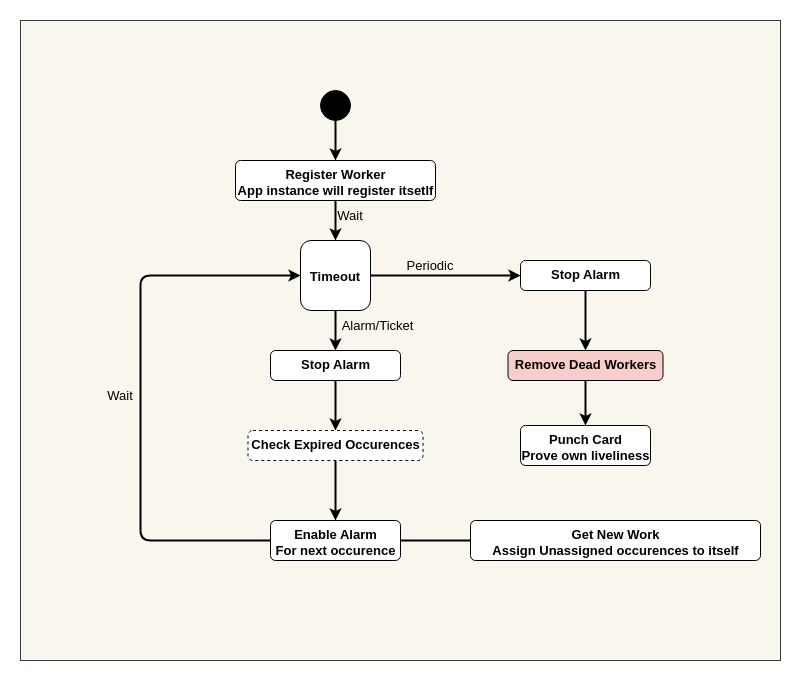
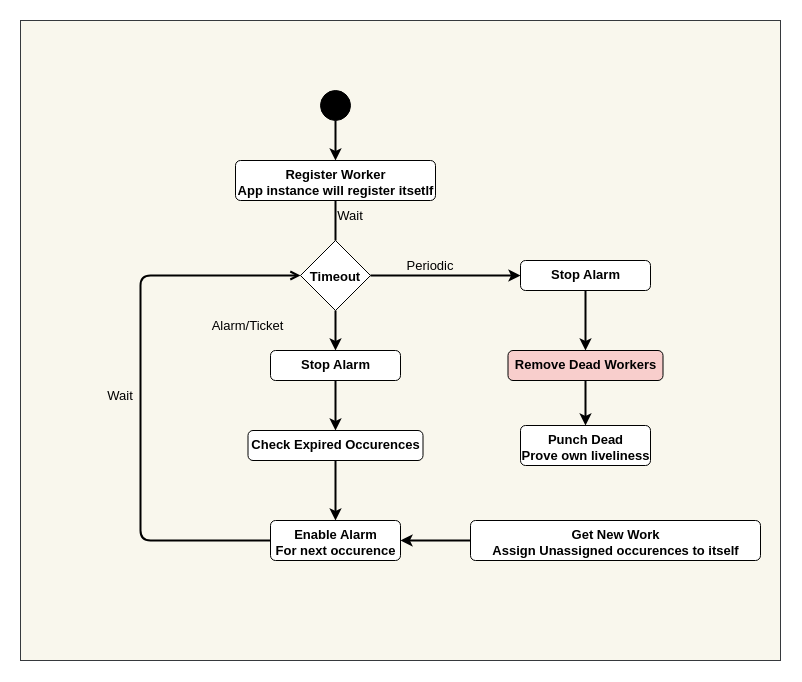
- <mxCell id="5" style="edgeStyle=orthogonalEdgeStyle;html=1;entryX=0.5;entryY=0;entryDx=0;entryDy=0;strokeColor=#000000;strokeWidth=2;fontSize=13;" edge="1" parent="1" source="6" target="9"><mxGeometry relative="1" as="geometry" /></mxCell>
+ <mxCell id="5" style="edgeStyle=orthogonalEdgeStyle;html=1;entryX=0.5;entryY=0;entryDx=0;entryDy=0;strokeColor=#000000;strokeWidth=2;fontSize=13;endArrow=none;" edge="1" parent="1" source="6" target="9"><mxGeometry relative="1" as="geometry" /></mxCell>
- <mxCell id="21" style="edgeStyle=orthogonalEdgeStyle;html=1;entryX=0;entryY=0.5;entryDx=0;entryDy=0;strokeColor=#000000;strokeWidth=2;fontColor=#000000;fontSize=13;" edge="1" parent="1" source="22" target="9"><mxGeometry relative="1" as="geometry"><Array as="points"><mxPoint x="140" y="540" /><mxPoint x="140" y="275" /></Array></mxGeometry></mxCell>
+ <mxCell id="21" style="edgeStyle=orthogonalEdgeStyle;html=1;entryX=0;entryY=0.5;entryDx=0;entryDy=0;strokeColor=#000000;strokeWidth=2;fontColor=#000000;fontSize=13;endArrow=open;" edge="1" parent="1" source="22" target="9"><mxGeometry relative="1" as="geometry"><Array as="points"><mxPoint x="140" y="540" /><mxPoint x="140" y="275" /></Array></mxGeometry></mxCell>
- <mxCell id="9" value="Timeout" style="strokeColor=#000000;fillColor=#FFFFFF;fontColor=#000000;fontStyle=1;fontSize=13;rounded=1;" vertex="1" parent="1"><mxGeometry x="300" y="240" width="70" height="70" as="geometry" /></mxCell>
+ <mxCell id="9" value="Timeout" style="rhombus;strokeColor=#000000;fillColor=#FFFFFF;fontColor=#000000;fontStyle=1;fontSize=13;" vertex="1" parent="1"><mxGeometry x="300" y="240" width="70" height="70" as="geometry" /></mxCell>
- <mxCell id="26" value="Alarm/Ticket" style="text;html=1;strokeColor=none;fillColor=none;align=center;verticalAlign=middle;whiteSpace=wrap;rounded=0;fontColor=#000000;fontSize=13;" vertex="1" parent="1"><mxGeometry x="340" y="310" width="75" height="30" as="geometry" /></mxCell>
+ <mxCell id="26" value="Alarm/Ticket" style="text;html=1;strokeColor=none;fillColor=none;align=center;verticalAlign=middle;whiteSpace=wrap;rounded=0;fontColor=#000000;fontSize=13;" vertex="1" parent="1"><mxGeometry x="210" y="310" width="75" height="30" as="geometry" /></mxCell>
- <mxCell id="13" value="Check Expired Occurences" style="html=1;align=center;verticalAlign=top;rounded=1;absoluteArcSize=1;arcSize=10;dashed=1;strokeColor=#000000;fillColor=#FFFFFF;fontColor=#000000;fontStyle=1;fontSize=13;" vertex="1" parent="1"><mxGeometry x="247.5" y="430" width="175" height="30" as="geometry" /></mxCell>
+ <mxCell id="13" value="Check Expired Occurences" style="html=1;align=center;verticalAlign=top;rounded=1;absoluteArcSize=1;arcSize=10;dashed=0;strokeColor=#000000;fillColor=#FFFFFF;fontColor=#000000;fontStyle=1;fontSize=13;" vertex="1" parent="1"><mxGeometry x="247.5" y="430" width="175" height="30" as="geometry" /></mxCell>
- <mxCell id="18" value="Punch Card&lt;br style=&quot;font-size: 13px;&quot;&gt;Prove own liveliness" style="html=1;align=center;verticalAlign=top;rounded=1;absoluteArcSize=1;arcSize=10;dashed=0;strokeColor=#000000;fillColor=#FFFFFF;fontColor=#000000;fontStyle=1;fontSize=13;" vertex="1" parent="1"><mxGeometry x="520" y="425" width="130" height="40" as="geometry" /></mxCell>
+ <mxCell id="18" value="Punch Dead&lt;br style=&quot;font-size: 13px;&quot;&gt;Prove own liveliness" style="html=1;align=center;verticalAlign=top;rounded=1;absoluteArcSize=1;arcSize=10;dashed=0;strokeColor=#000000;fillColor=#FFFFFF;fontColor=#000000;fontStyle=1;fontSize=13;" vertex="1" parent="1"><mxGeometry x="520" y="425" width="130" height="40" as="geometry" /></mxCell>
- <mxCell id="19" style="edgeStyle=orthogonalEdgeStyle;html=1;entryX=1;entryY=0.5;entryDx=0;entryDy=0;strokeColor=#000000;strokeWidth=2;fontSize=13;endArrow=none;" edge="1" parent="1" source="20" target="22"><mxGeometry relative="1" as="geometry" /></mxCell>
+ <mxCell id="19" style="edgeStyle=orthogonalEdgeStyle;html=1;entryX=1;entryY=0.5;entryDx=0;entryDy=0;strokeColor=#000000;strokeWidth=2;fontSize=13;" edge="1" parent="1" source="20" target="22"><mxGeometry relative="1" as="geometry" /></mxCell>
